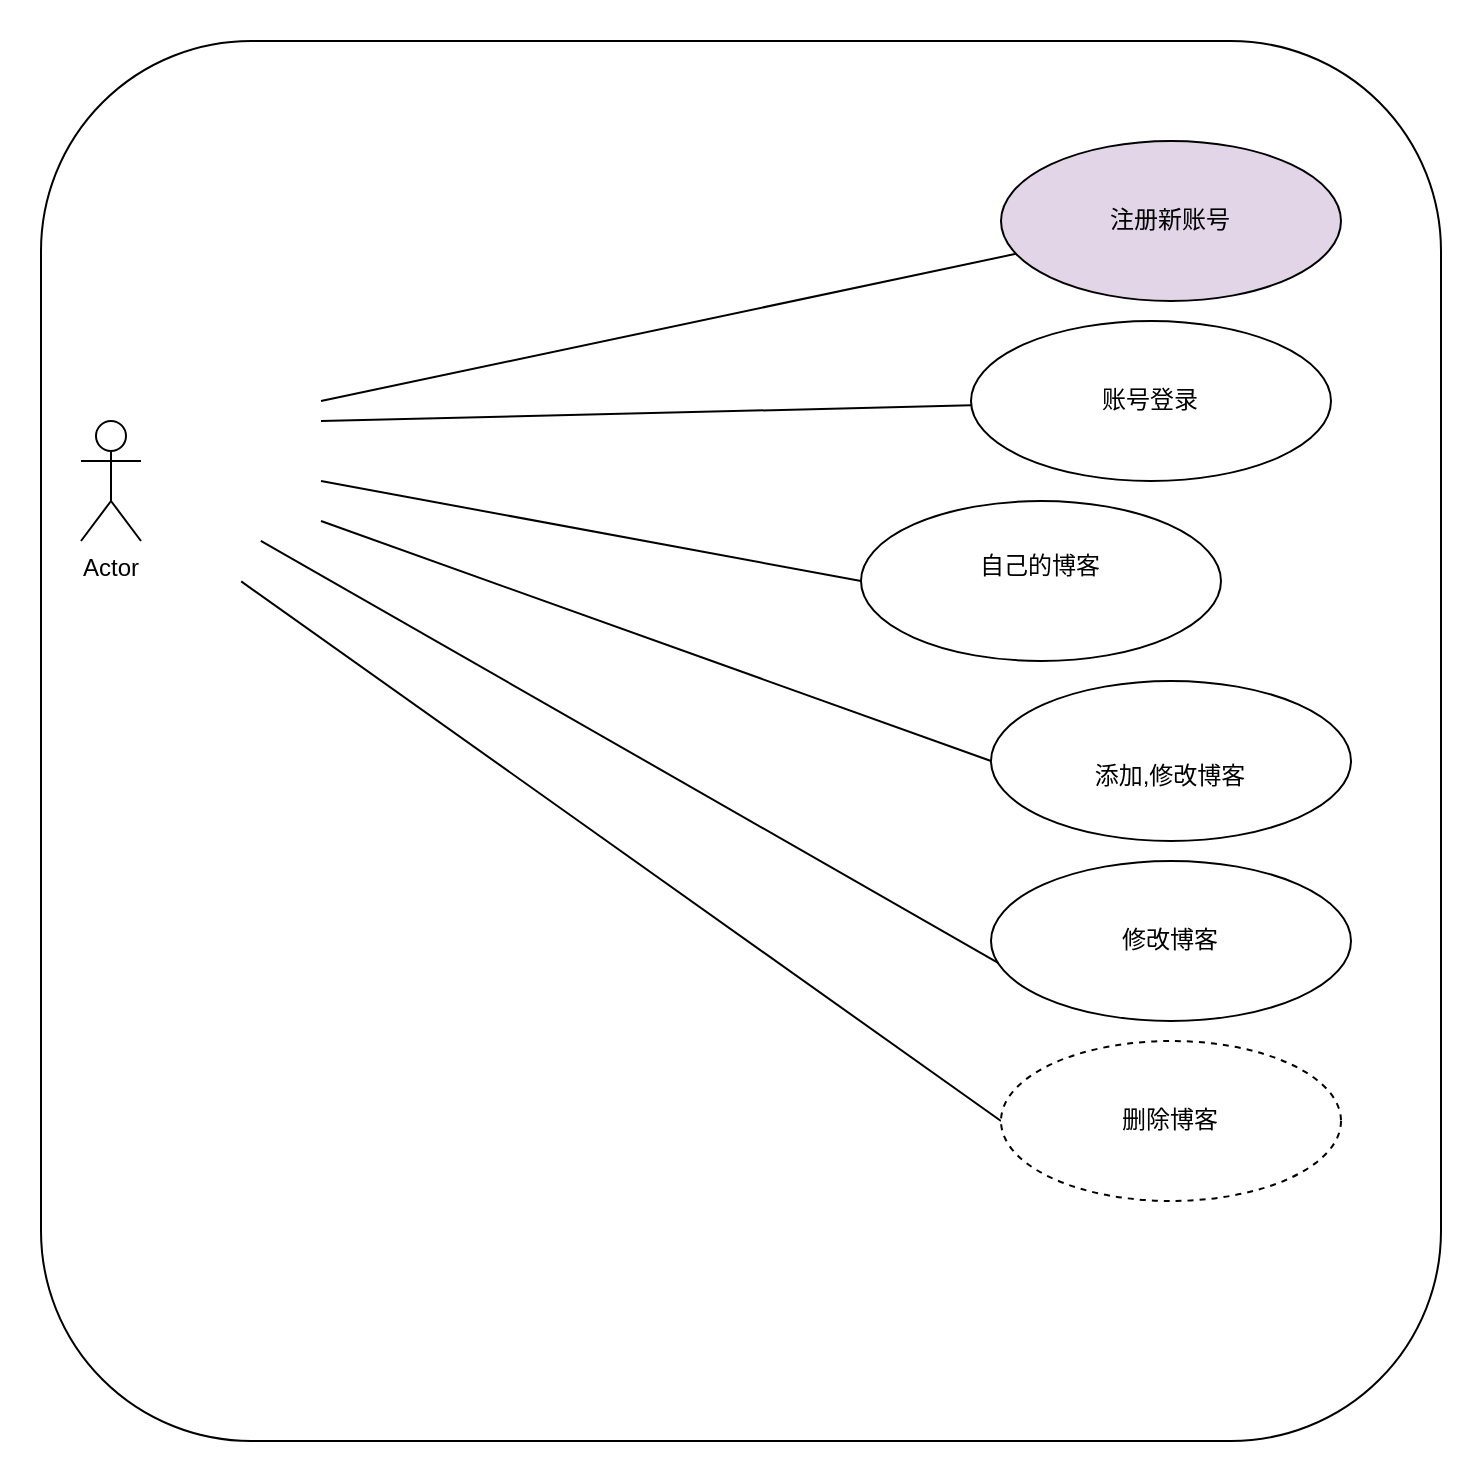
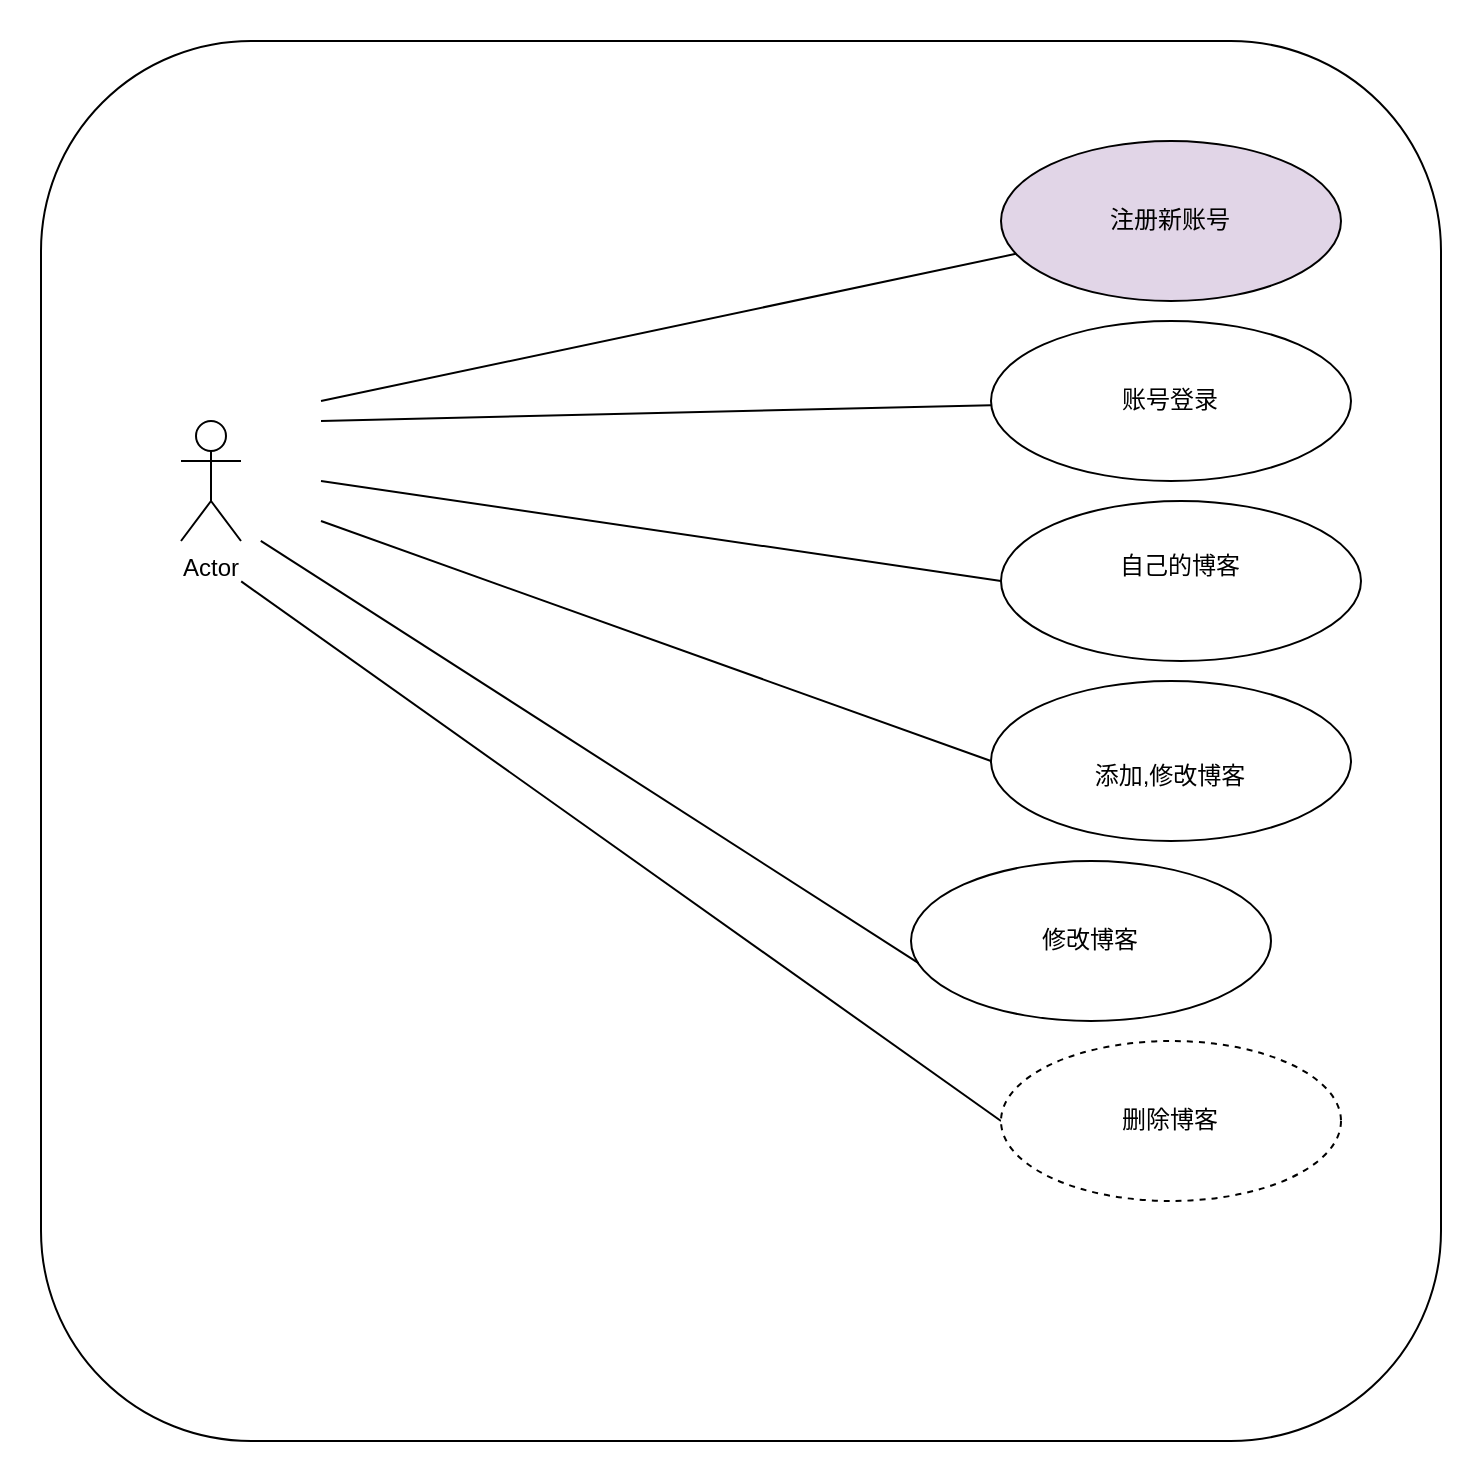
- <mxCell id="8" value="账号登录" style="ellipse;whiteSpace=wrap;html=1;" parent="1" vertex="1"><mxGeometry x="485" y="160" width="180" height="80" as="geometry" /></mxCell>
+ <mxCell id="8" value="账号登录" style="ellipse;whiteSpace=wrap;html=1;" parent="1" vertex="1"><mxGeometry x="495" y="160" width="180" height="80" as="geometry" /></mxCell>
- <mxCell id="3" value="Actor" style="shape=umlActor;verticalLabelPosition=bottom;verticalAlign=top;html=1;outlineConnect=0;" parent="1" vertex="1"><mxGeometry x="40" y="210" width="30" height="60" as="geometry" /></mxCell>
+ <mxCell id="3" value="Actor" style="shape=umlActor;verticalLabelPosition=bottom;verticalAlign=top;html=1;outlineConnect=0;" parent="1" vertex="1"><mxGeometry x="90" y="210" width="30" height="60" as="geometry" /></mxCell>
- <mxCell id="11" value="&#10;自己的博客&#10;&#10;" style="ellipse;whiteSpace=wrap;html=1;" parent="1" vertex="1"><mxGeometry x="430" y="250" width="180" height="80" as="geometry" /></mxCell>
+ <mxCell id="11" value="&#10;自己的博客&#10;&#10;" style="ellipse;whiteSpace=wrap;html=1;" parent="1" vertex="1"><mxGeometry x="500" y="250" width="180" height="80" as="geometry" /></mxCell>
- <mxCell id="12" value="修改博客" style="ellipse;whiteSpace=wrap;html=1;" parent="1" vertex="1"><mxGeometry x="495" y="430" width="180" height="80" as="geometry" /></mxCell>
+ <mxCell id="12" value="修改博客" style="ellipse;whiteSpace=wrap;html=1;" parent="1" vertex="1"><mxGeometry x="455" y="430" width="180" height="80" as="geometry" /></mxCell>
